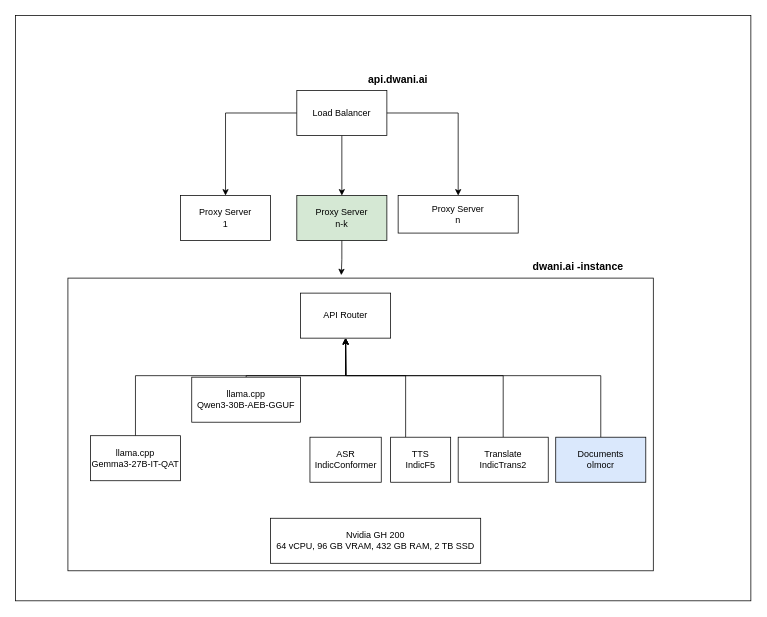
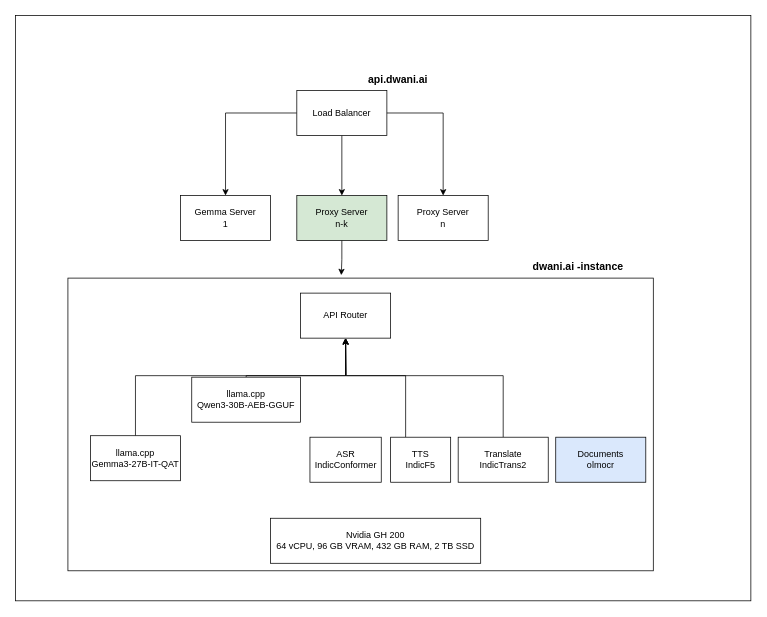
- <mxCell id="19" value="&lt;div&gt;Proxy Server&lt;/div&gt;&lt;div&gt;n&lt;/div&gt;" style="rounded=0;whiteSpace=wrap;html=1;" vertex="1" parent="1"><mxGeometry x="530" y="260" width="160" height="50" as="geometry" /></mxCell>
+ <mxCell id="19" value="&lt;div&gt;Proxy Server&lt;/div&gt;&lt;div&gt;n&lt;/div&gt;" style="rounded=0;whiteSpace=wrap;html=1;" vertex="1" parent="1"><mxGeometry x="530" y="260" width="120" height="60" as="geometry" /></mxCell>
- <mxCell id="18" value="&lt;div&gt;Proxy Server&lt;/div&gt;&lt;div&gt;1&lt;/div&gt;" style="rounded=0;whiteSpace=wrap;html=1;" vertex="1" parent="1"><mxGeometry x="240" y="260" width="120" height="60" as="geometry" /></mxCell>
+ <mxCell id="18" value="&lt;div&gt;Gemma Server&lt;/div&gt;&lt;div&gt;1&lt;/div&gt;" style="rounded=0;whiteSpace=wrap;html=1;" vertex="1" parent="1"><mxGeometry x="240" y="260" width="120" height="60" as="geometry" /></mxCell>
- <mxCell id="12" style="edgeStyle=orthogonalEdgeStyle;rounded=0;orthogonalLoop=1;jettySize=auto;html=1;entryX=0.5;entryY=1;entryDx=0;entryDy=0;" edge="1" parent="1" source="13" target="15"><mxGeometry relative="1" as="geometry"><Array as="points"><mxPoint x="800" y="500" /><mxPoint x="460" y="500" /></Array></mxGeometry></mxCell>
